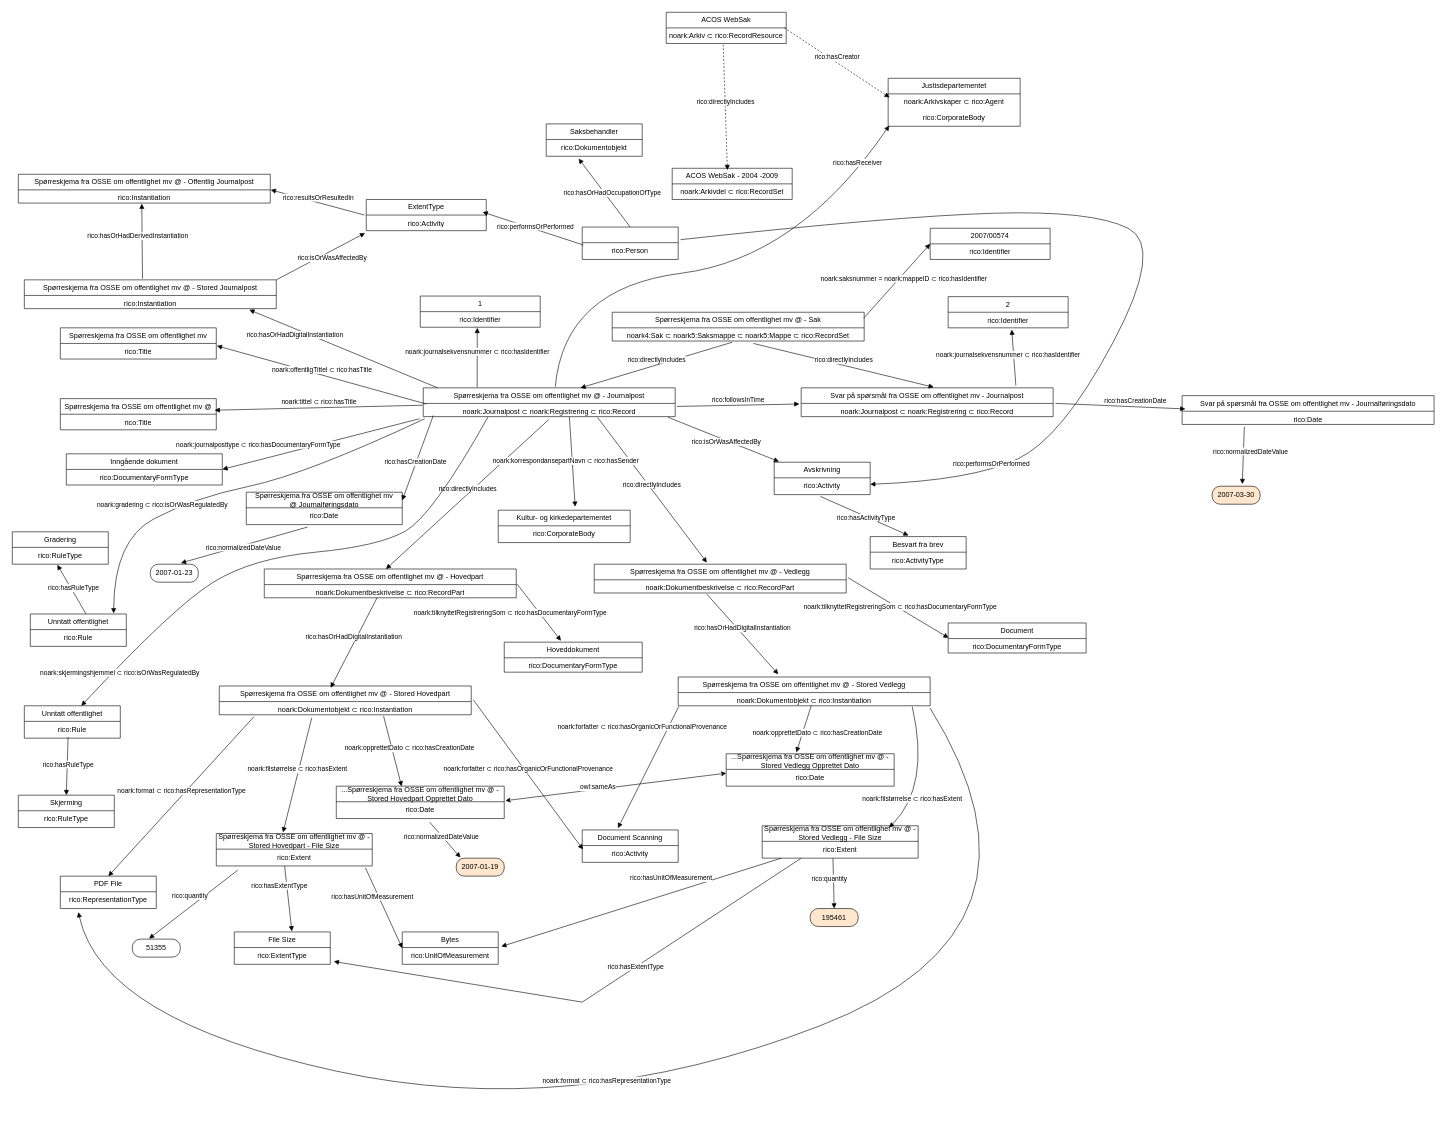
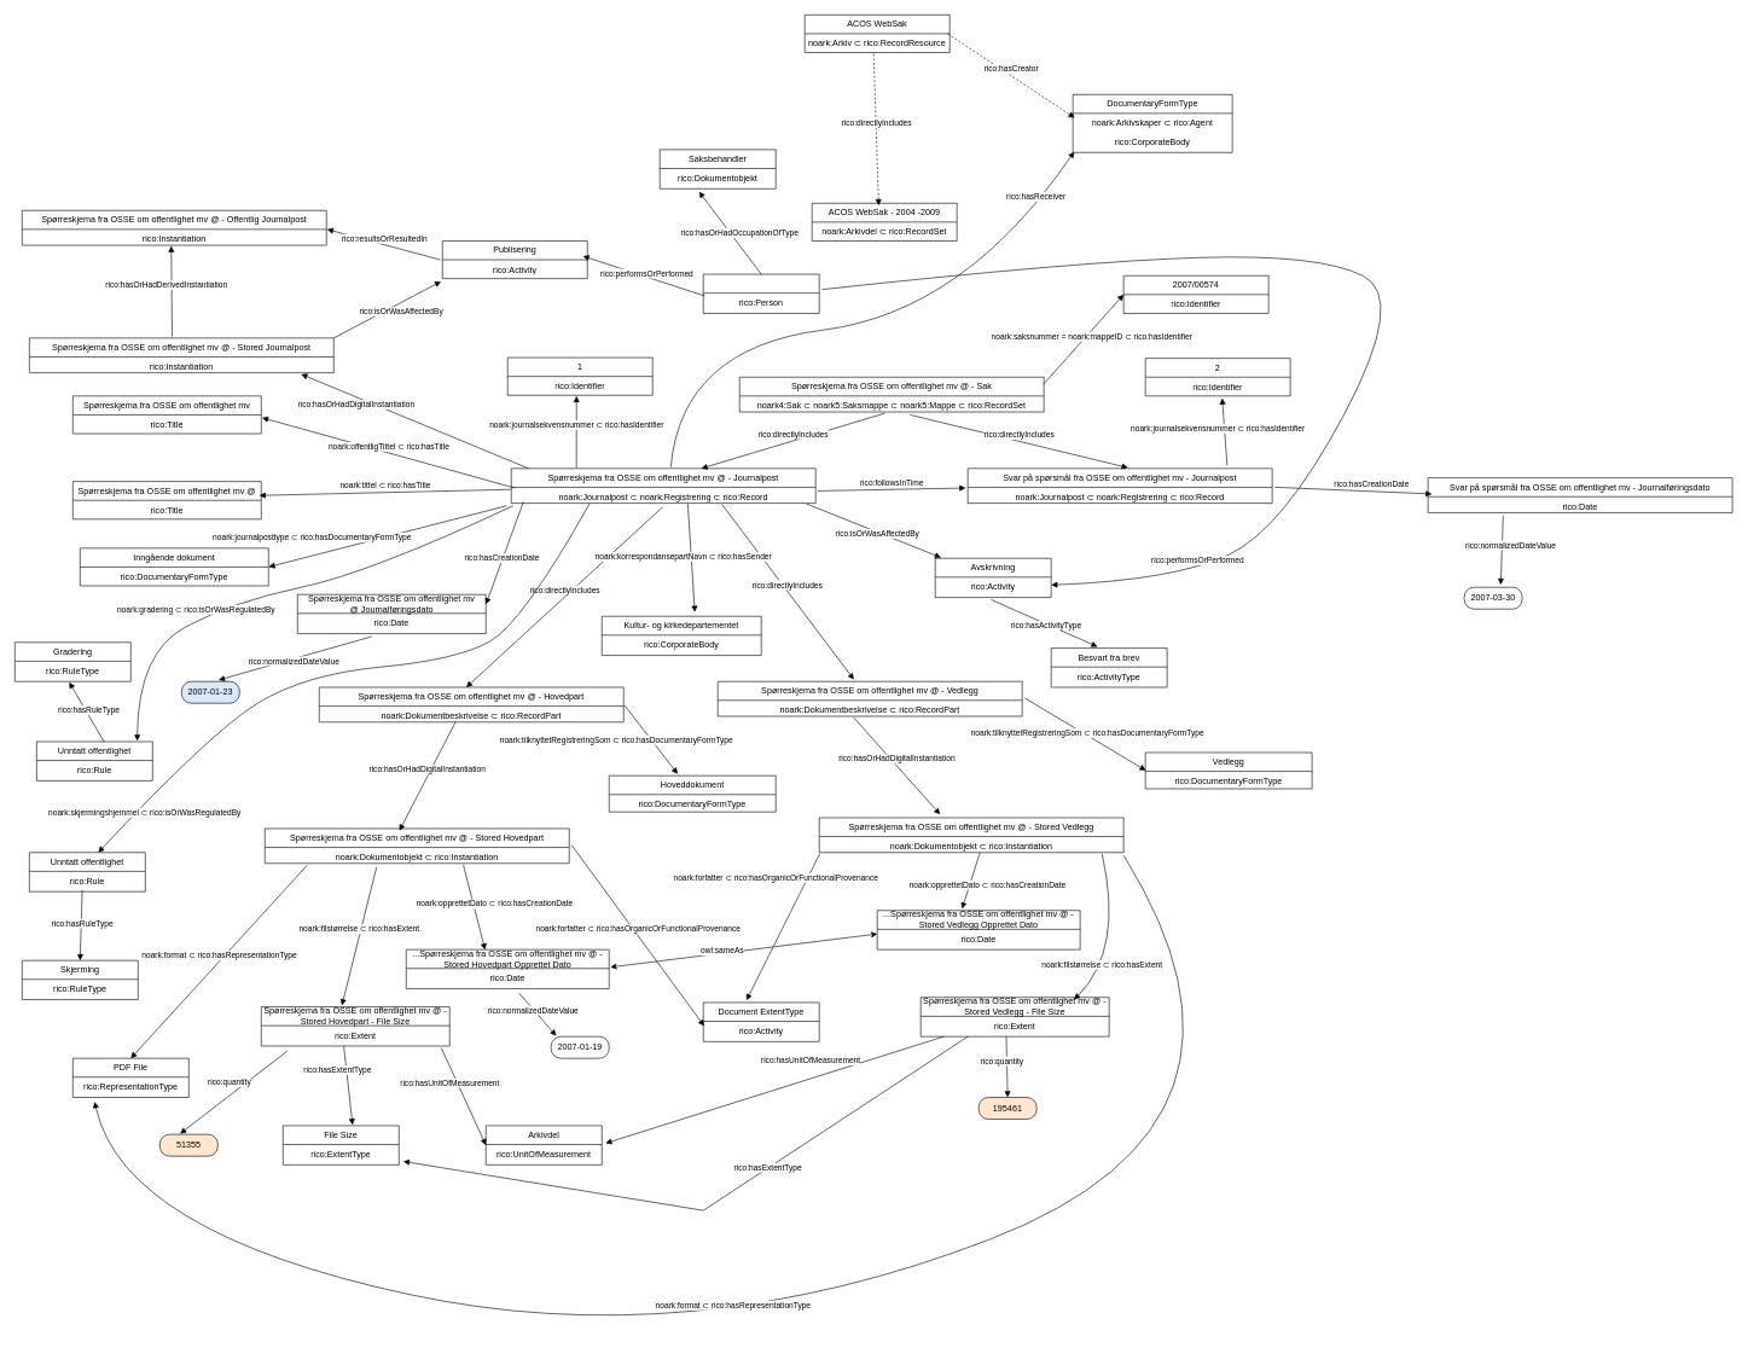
- <mxCell id="4" value="Justisdepartementet" style="swimlane;fontStyle=0;childLayout=stackLayout;horizontal=1;startSize=26;fillColor=none;horizontalStack=0;resizeParent=1;resizeParentMax=0;resizeLast=0;collapsible=1;marginBottom=0;whiteSpace=wrap;html=1;" parent="1" vertex="1"><mxGeometry x="1480" y="130" width="220" height="80" as="geometry" /></mxCell>
+ <mxCell id="4" value="DocumentaryFormType" style="swimlane;fontStyle=0;childLayout=stackLayout;horizontal=1;startSize=26;fillColor=none;horizontalStack=0;resizeParent=1;resizeParentMax=0;resizeLast=0;collapsible=1;marginBottom=0;whiteSpace=wrap;html=1;" parent="1" vertex="1"><mxGeometry x="1480" y="130" width="220" height="80" as="geometry" /></mxCell>
- <mxCell id="69" value="ExtentType" style="swimlane;fontStyle=0;childLayout=stackLayout;horizontal=1;startSize=26;fillColor=none;horizontalStack=0;resizeParent=1;resizeParentMax=0;resizeLast=0;collapsible=1;marginBottom=0;whiteSpace=wrap;html=1;" parent="1" vertex="1"><mxGeometry x="610" y="332" width="200" height="52" as="geometry" /></mxCell>
+ <mxCell id="69" value="Publisering" style="swimlane;fontStyle=0;childLayout=stackLayout;horizontal=1;startSize=26;fillColor=none;horizontalStack=0;resizeParent=1;resizeParentMax=0;resizeLast=0;collapsible=1;marginBottom=0;whiteSpace=wrap;html=1;" parent="1" vertex="1"><mxGeometry x="610" y="332" width="200" height="52" as="geometry" /></mxCell>
- <mxCell id="134" value="2007-03-30" style="html=1;whiteSpace=wrap;rounded=1;perimeterSpacing=0;rotation=0;glass=0;arcSize=45;fillColor=#ffe6cc;" vertex="1" parent="1"><mxGeometry x="2020" y="810" width="80" height="30" as="geometry" /></mxCell>
+ <mxCell id="134" value="2007-03-30" style="html=1;whiteSpace=wrap;rounded=1;perimeterSpacing=0;rotation=0;glass=0;arcSize=45;" vertex="1" parent="1"><mxGeometry x="2020" y="810" width="80" height="30" as="geometry" /></mxCell>
- <mxCell id="82" value="2007-01-23" style="html=1;whiteSpace=wrap;rounded=1;perimeterSpacing=0;rotation=0;glass=0;arcSize=45;" parent="1" vertex="1"><mxGeometry x="250" y="940" width="80" height="30" as="geometry" /></mxCell>
+ <mxCell id="82" value="2007-01-23" style="html=1;whiteSpace=wrap;rounded=1;perimeterSpacing=0;rotation=0;glass=0;arcSize=45;fillColor=#dae8fc;" parent="1" vertex="1"><mxGeometry x="250" y="940" width="80" height="30" as="geometry" /></mxCell>
- <mxCell id="115" value="Document" style="swimlane;fontStyle=0;childLayout=stackLayout;horizontal=1;startSize=26;fillColor=none;horizontalStack=0;resizeParent=1;resizeParentMax=0;resizeLast=0;collapsible=1;marginBottom=0;whiteSpace=wrap;html=1;" vertex="1" parent="1"><mxGeometry x="1580" y="1038" width="230" height="50" as="geometry" /></mxCell>
+ <mxCell id="115" value="Vedlegg" style="swimlane;fontStyle=0;childLayout=stackLayout;horizontal=1;startSize=26;fillColor=none;horizontalStack=0;resizeParent=1;resizeParentMax=0;resizeLast=0;collapsible=1;marginBottom=0;whiteSpace=wrap;html=1;" vertex="1" parent="1"><mxGeometry x="1580" y="1038" width="230" height="50" as="geometry" /></mxCell>
- <mxCell id="36" value="Document Scanning" style="swimlane;fontStyle=0;childLayout=stackLayout;horizontal=1;startSize=26;fillColor=none;horizontalStack=0;resizeParent=1;resizeParentMax=0;resizeLast=0;collapsible=1;marginBottom=0;whiteSpace=wrap;html=1;" parent="1" vertex="1"><mxGeometry x="970" y="1383" width="160" height="54" as="geometry" /></mxCell>
+ <mxCell id="36" value="Document ExtentType" style="swimlane;fontStyle=0;childLayout=stackLayout;horizontal=1;startSize=26;fillColor=none;horizontalStack=0;resizeParent=1;resizeParentMax=0;resizeLast=0;collapsible=1;marginBottom=0;whiteSpace=wrap;html=1;" parent="1" vertex="1"><mxGeometry x="970" y="1383" width="160" height="54" as="geometry" /></mxCell>
- <mxCell id="42" value="2007-01-19" style="html=1;whiteSpace=wrap;rounded=1;perimeterSpacing=0;rotation=0;glass=0;arcSize=45;fillColor=#ffe6cc;" parent="1" vertex="1"><mxGeometry x="760" y="1430" width="80" height="30" as="geometry" /></mxCell>
+ <mxCell id="42" value="2007-01-19" style="html=1;whiteSpace=wrap;rounded=1;perimeterSpacing=0;rotation=0;glass=0;arcSize=45;" parent="1" vertex="1"><mxGeometry x="760" y="1430" width="80" height="30" as="geometry" /></mxCell>
- <mxCell id="28" value="Bytes" style="swimlane;fontStyle=0;childLayout=stackLayout;horizontal=1;startSize=26;fillColor=none;horizontalStack=0;resizeParent=1;resizeParentMax=0;resizeLast=0;collapsible=1;marginBottom=0;whiteSpace=wrap;html=1;" parent="1" vertex="1"><mxGeometry x="670" y="1553" width="160" height="54" as="geometry" /></mxCell>
+ <mxCell id="28" value="Arkivdel" style="swimlane;fontStyle=0;childLayout=stackLayout;horizontal=1;startSize=26;fillColor=none;horizontalStack=0;resizeParent=1;resizeParentMax=0;resizeLast=0;collapsible=1;marginBottom=0;whiteSpace=wrap;html=1;" parent="1" vertex="1"><mxGeometry x="670" y="1553" width="160" height="54" as="geometry" /></mxCell>
- <mxCell id="34" value="51355" style="html=1;whiteSpace=wrap;rounded=1;perimeterSpacing=0;rotation=0;glass=0;arcSize=45;" parent="1" vertex="1"><mxGeometry x="220" y="1565" width="80" height="30" as="geometry" /></mxCell>
+ <mxCell id="34" value="51355" style="html=1;whiteSpace=wrap;rounded=1;perimeterSpacing=0;rotation=0;glass=0;arcSize=45;fillColor=#ffe6cc;" parent="1" vertex="1"><mxGeometry x="220" y="1565" width="80" height="30" as="geometry" /></mxCell>
